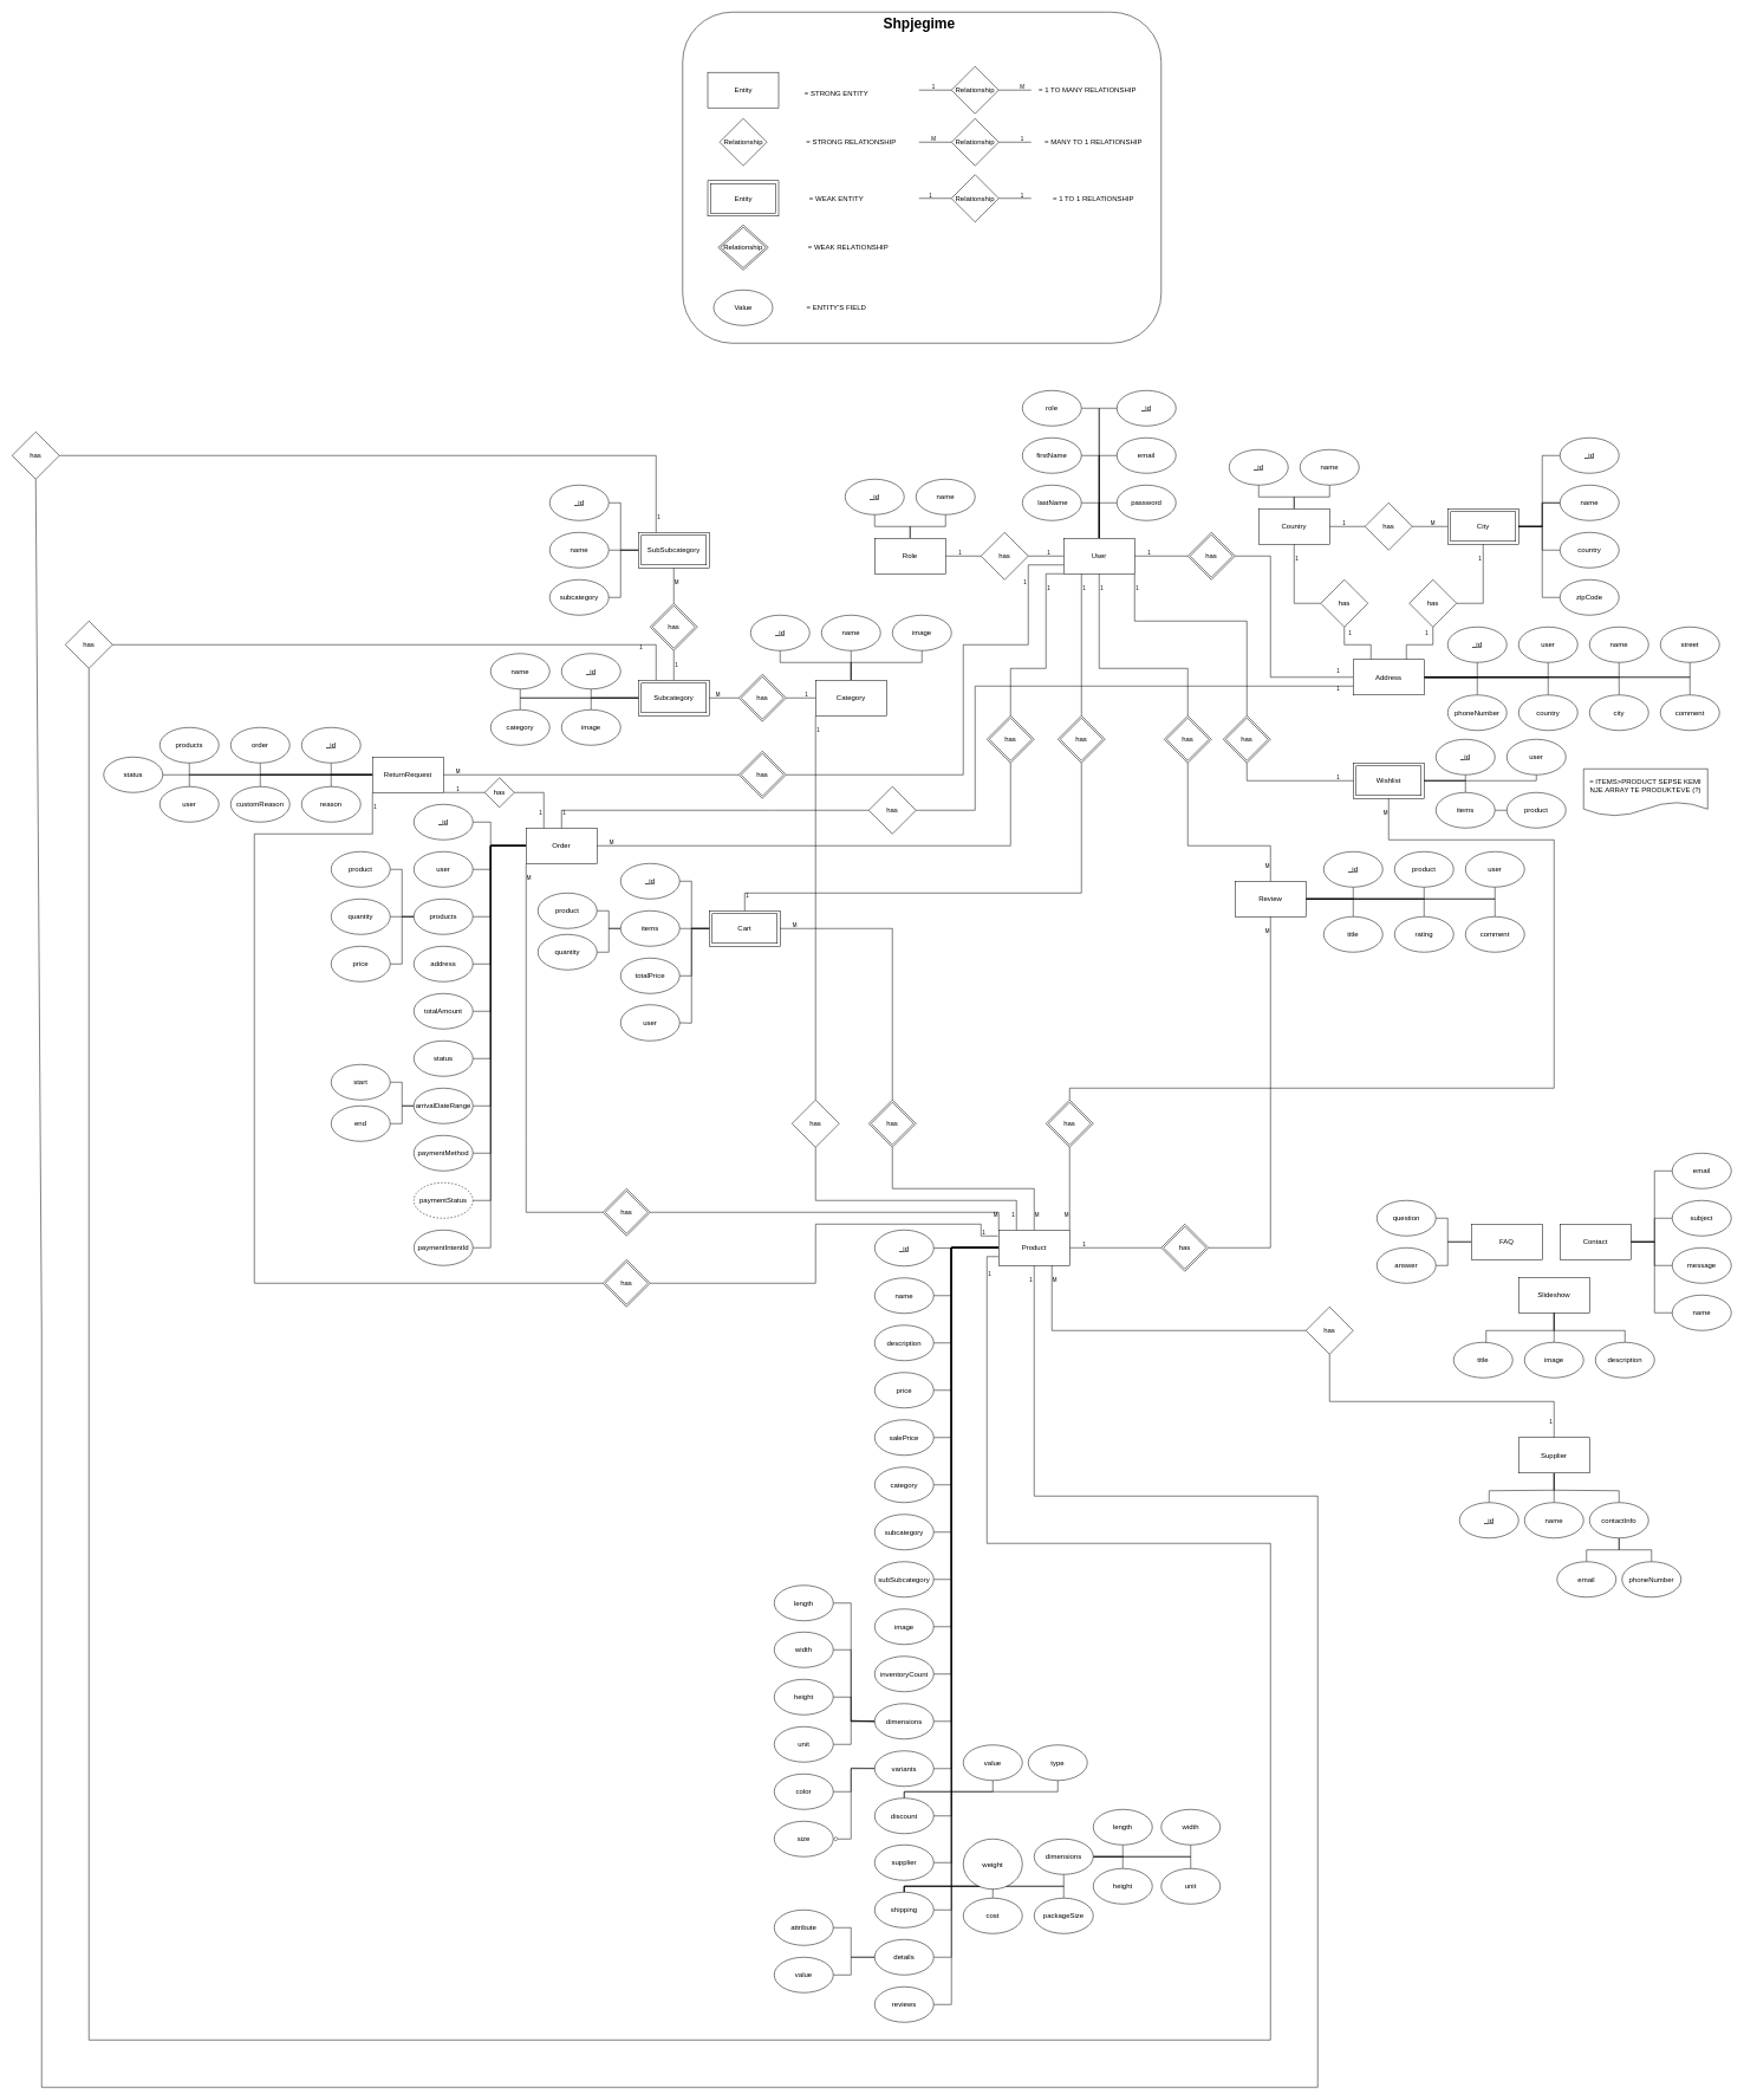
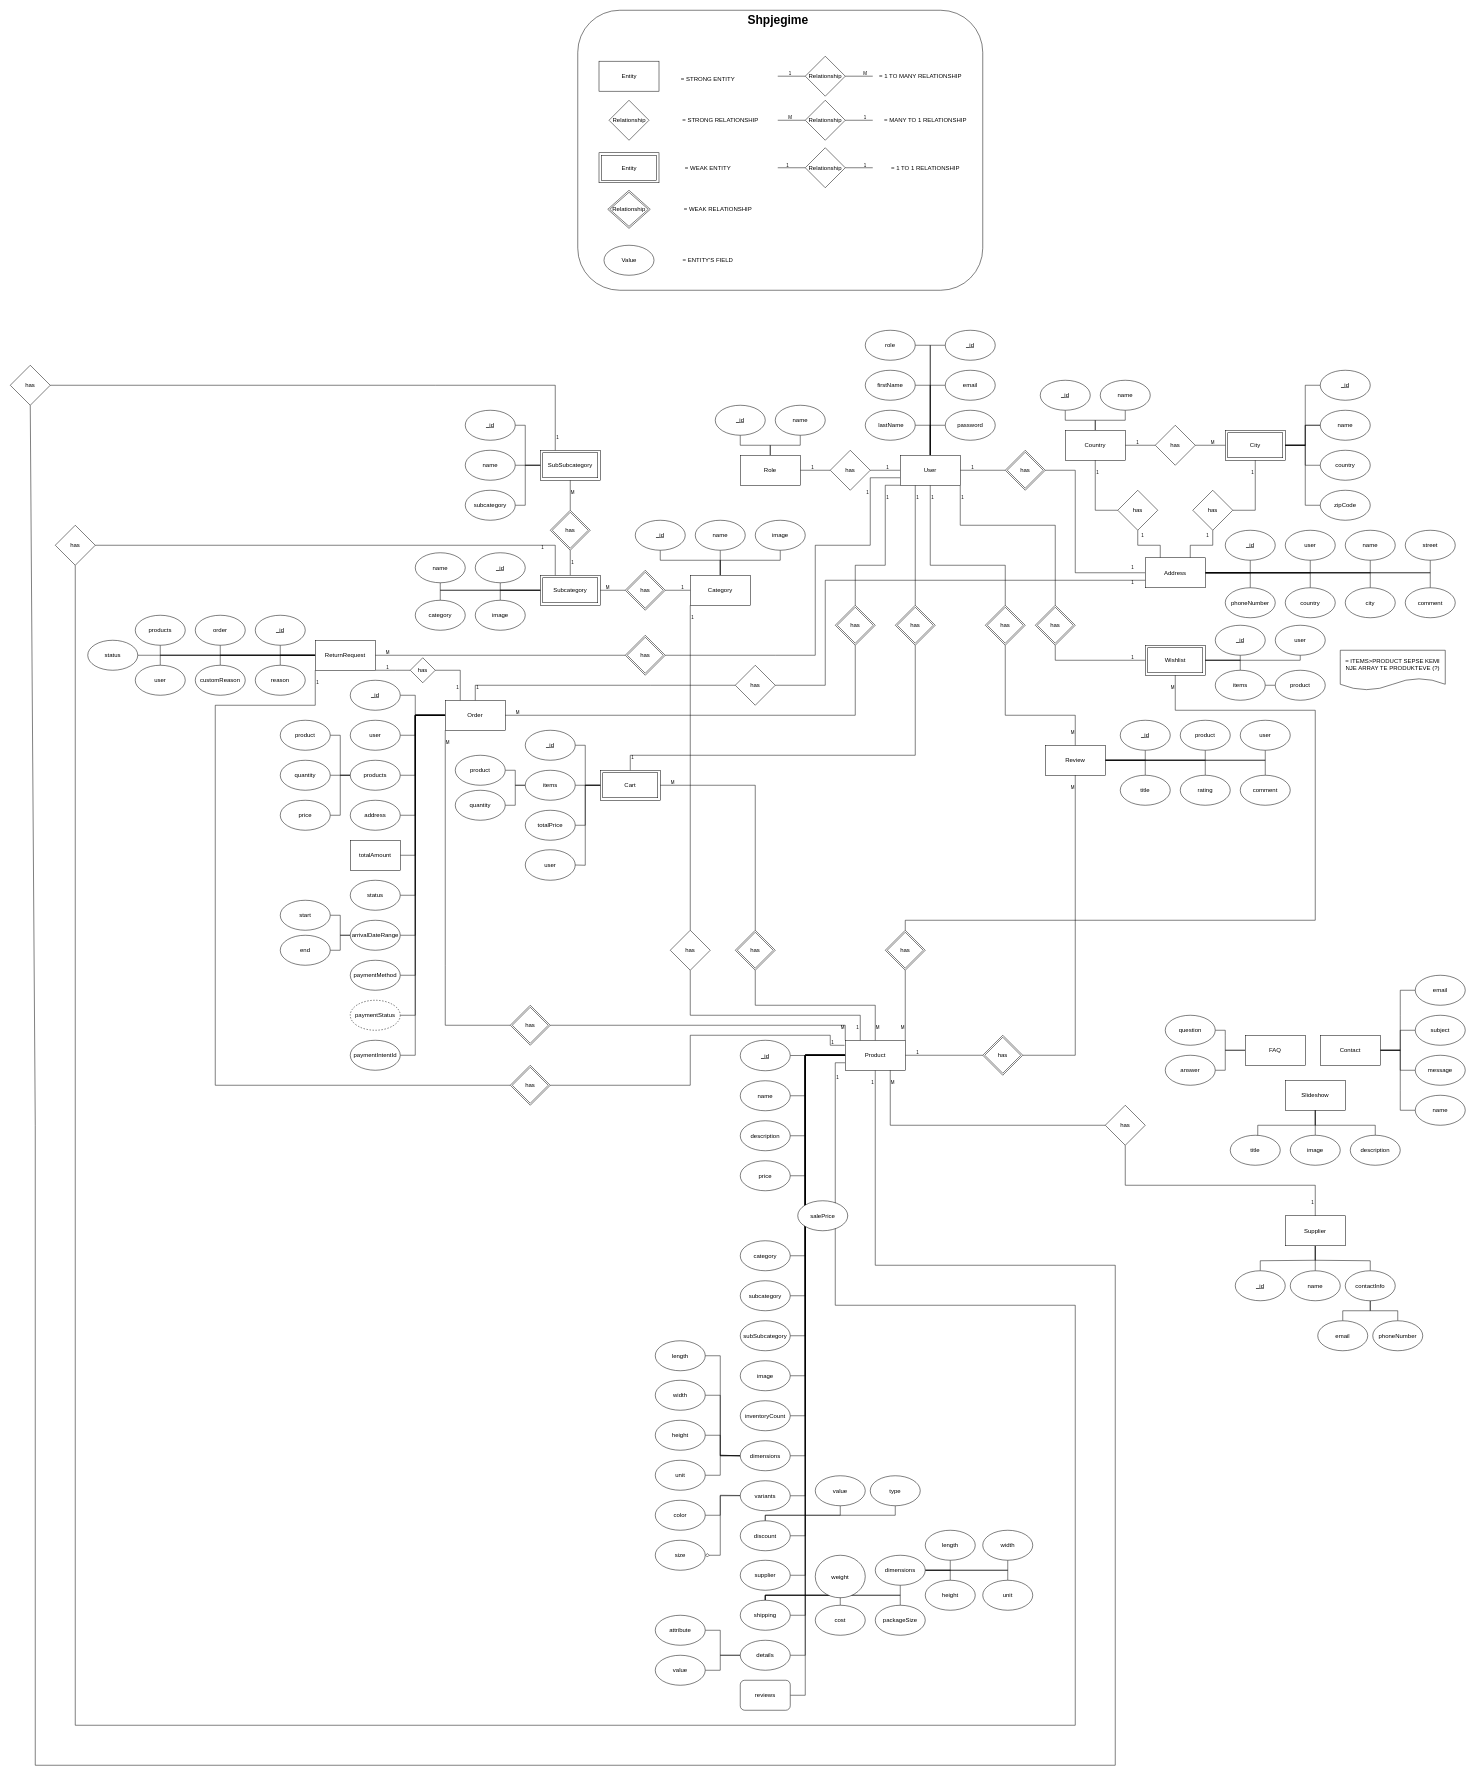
- <mxCell id="248" value="totalAmount" style="ellipse;whiteSpace=wrap;html=1;rounded=0;" parent="1" vertex="1"><mxGeometry x="700" y="1680" width="100" height="60" as="geometry" /></mxCell>
+ <mxCell id="248" value="totalAmount" style="whiteSpace=wrap;html=1;rounded=0;" parent="1" vertex="1"><mxGeometry x="700" y="1680" width="100" height="60" as="geometry" /></mxCell>
- <mxCell id="318" value="salePrice" style="ellipse;whiteSpace=wrap;html=1;rounded=0;" parent="1" vertex="1"><mxGeometry x="1480" y="2401" width="100" height="60" as="geometry" /></mxCell>
+ <mxCell id="318" value="salePrice" style="ellipse;whiteSpace=wrap;html=1;rounded=0;" parent="1" vertex="1"><mxGeometry x="1595" y="2401" width="100" height="60" as="geometry" /></mxCell>
- <mxCell id="366" value="reviews" style="ellipse;whiteSpace=wrap;html=1;rounded=0;" parent="1" vertex="1"><mxGeometry x="1480" y="3360" width="100" height="60" as="geometry" /></mxCell>
+ <mxCell id="366" value="reviews" style="whiteSpace=wrap;html=1;rounded=1;" parent="1" vertex="1"><mxGeometry x="1480" y="3360" width="100" height="60" as="geometry" /></mxCell>
